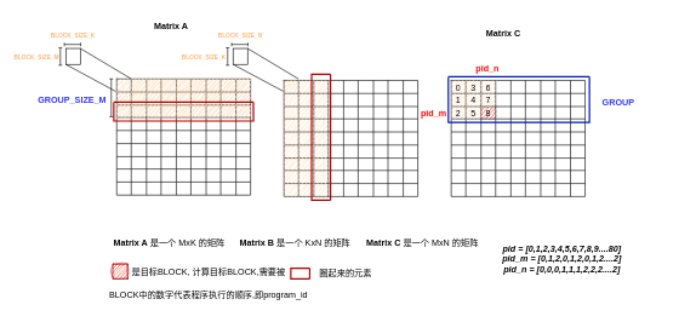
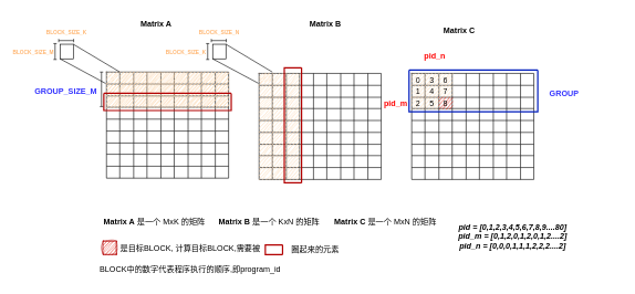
+ <mxCell id="295" value="&lt;b&gt;Matrix B&lt;br&gt;&lt;/b&gt;" style="text;html=1;align=center;verticalAlign=middle;whiteSpace=wrap;rounded=0;" vertex="1" parent="1"><mxGeometry x="460" y="20" width="60" height="30" as="geometry" /></mxCell>
- <mxCell id="278" value="&lt;b&gt;&lt;span style=&quot;color: rgb(255, 0, 0);&quot;&gt;pid_n&lt;/span&gt;&lt;/b&gt;" style="text;html=1;align=center;verticalAlign=middle;whiteSpace=wrap;rounded=0;" parent="1" vertex="1"><mxGeometry x="650" y="84" width="40" height="20" as="geometry" /></mxCell>
+ <mxCell id="278" value="&lt;b&gt;&lt;span style=&quot;color: rgb(255, 0, 0);&quot;&gt;pid_n&lt;/span&gt;&lt;/b&gt;" style="text;html=1;align=center;verticalAlign=middle;whiteSpace=wrap;rounded=0;" parent="1" vertex="1"><mxGeometry x="635" y="74" width="40" height="20" as="geometry" /></mxCell>
